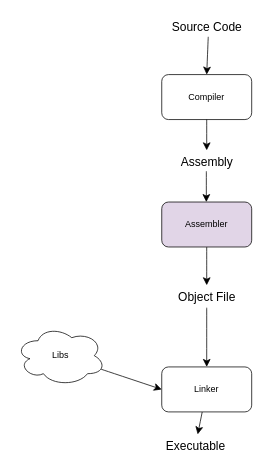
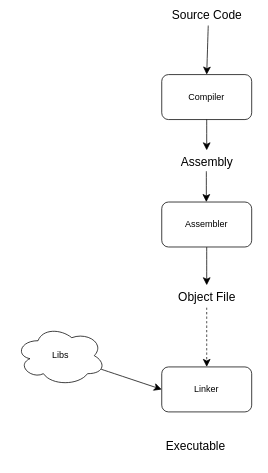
- <mxCell id="3" value="Source Code" style="text;html=1;align=center;verticalAlign=middle;resizable=0;points=[];autosize=1;strokeColor=none;fillColor=none;fontSize=16;" vertex="1" parent="1"><mxGeometry x="215" y="20" width="120" height="30" as="geometry" /></mxCell>
+ <mxCell id="3" value="Source Code" style="text;html=1;align=center;verticalAlign=middle;resizable=0;points=[];autosize=1;strokeColor=none;fillColor=none;fontSize=16;" vertex="1" parent="1"><mxGeometry x="215" y="5" width="120" height="30" as="geometry" /></mxCell>
- <mxCell id="6" value="Assembler" style="rounded=1;whiteSpace=wrap;html=1;fillColor=#e1d5e7;" vertex="1" parent="1"><mxGeometry x="215" y="269" width="120" height="60" as="geometry" /></mxCell>
+ <mxCell id="6" value="Assembler" style="rounded=1;whiteSpace=wrap;html=1;" vertex="1" parent="1"><mxGeometry x="215" y="269" width="120" height="60" as="geometry" /></mxCell>
- <mxCell id="10" value="" style="edgeStyle=none;curved=1;rounded=0;orthogonalLoop=1;jettySize=auto;html=1;fontSize=12;startSize=8;endSize=8;" edge="1" parent="1" source="11" target="13"><mxGeometry relative="1" as="geometry" /></mxCell>
+ <mxCell id="10" value="" style="edgeStyle=none;curved=1;rounded=0;orthogonalLoop=1;jettySize=auto;html=1;fontSize=12;startSize=8;endSize=8;dashed=1;" edge="1" parent="1" source="11" target="13"><mxGeometry relative="1" as="geometry" /></mxCell>
- <mxCell id="12" value="" style="edgeStyle=none;curved=1;rounded=0;orthogonalLoop=1;jettySize=auto;html=1;fontSize=12;startSize=8;endSize=8;" edge="1" parent="1" source="13" target="16"><mxGeometry relative="1" as="geometry" /></mxCell>
